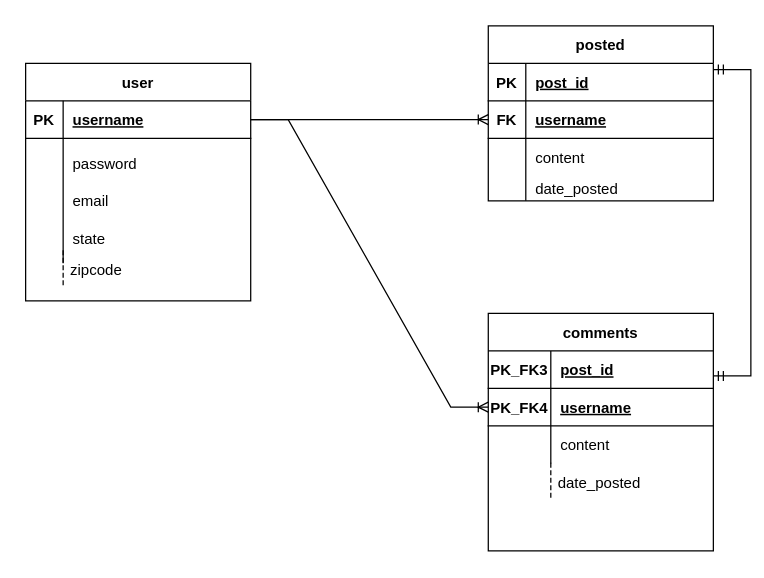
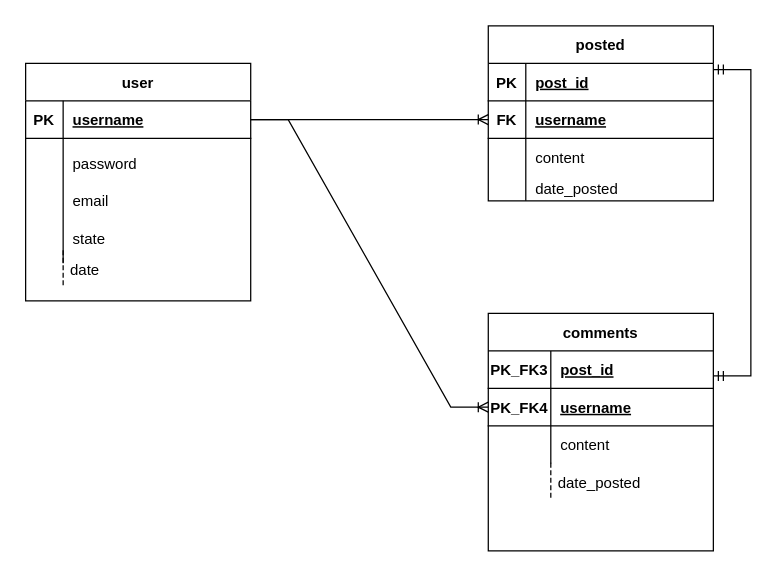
- <mxCell id="40" value="zipcode" style="shape=partialRectangle;fillColor=none;align=left;verticalAlign=middle;strokeColor=none;spacingLeft=34;rotatable=0;points=[[0,0.5],[1,0.5]];portConstraint=eastwest;dropTarget=0;" vertex="1" parent="1"><mxGeometry x="20" y="200" width="90" height="30" as="geometry" /></mxCell>
+ <mxCell id="40" value="date" style="shape=partialRectangle;fillColor=none;align=left;verticalAlign=middle;strokeColor=none;spacingLeft=34;rotatable=0;points=[[0,0.5],[1,0.5]];portConstraint=eastwest;dropTarget=0;" vertex="1" parent="1"><mxGeometry x="20" y="200" width="90" height="30" as="geometry" /></mxCell>
